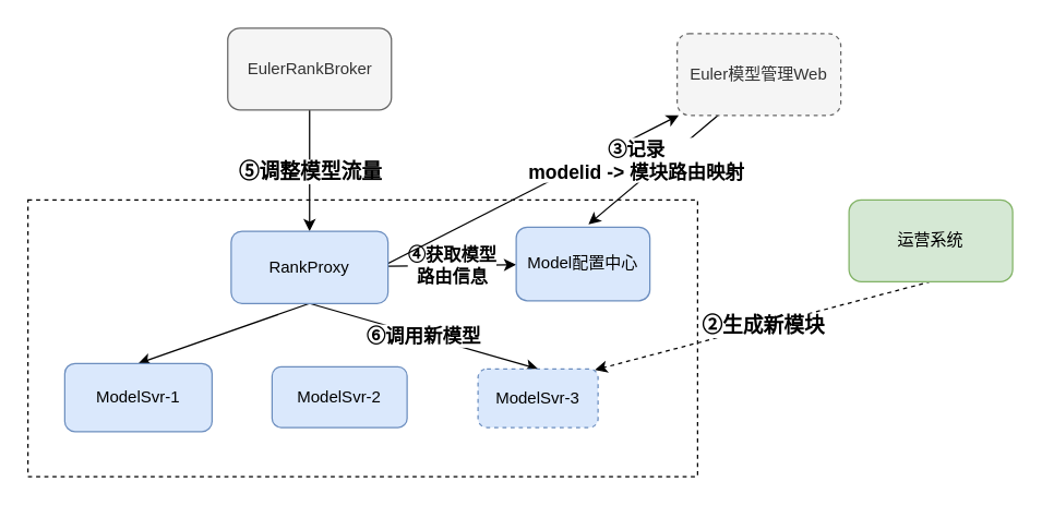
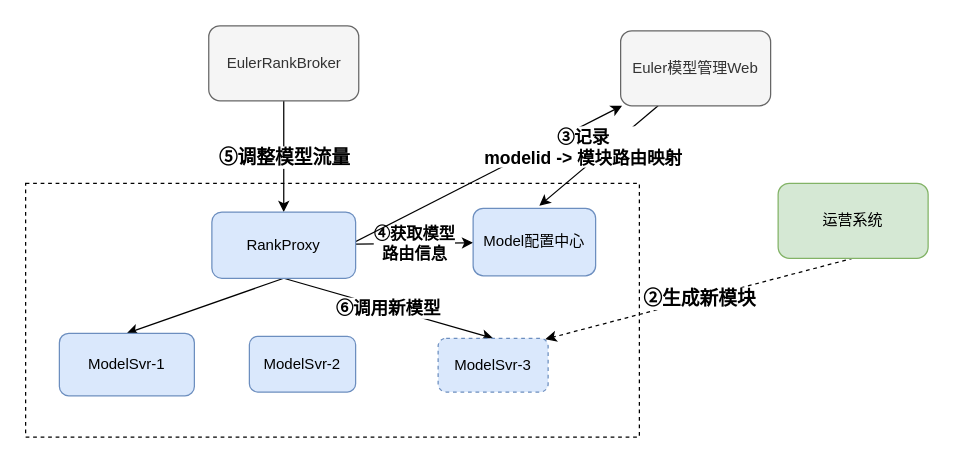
- <mxCell id="17" value="Euler模型管理Web" style="rounded=1;whiteSpace=wrap;html=1;fillColor=#f5f5f5;strokeColor=#666666;fontColor=#333333;dashed=1;" vertex="1" parent="1"><mxGeometry x="496" y="24" width="120" height="60" as="geometry" /></mxCell>
+ <mxCell id="17" value="Euler模型管理Web" style="rounded=1;whiteSpace=wrap;html=1;fillColor=#f5f5f5;strokeColor=#666666;fontColor=#333333;" vertex="1" parent="1"><mxGeometry x="496" y="24" width="120" height="60" as="geometry" /></mxCell>
- <mxCell id="11" value="ModelSvr-2" style="rounded=1;whiteSpace=wrap;html=1;fillColor=#dae8fc;strokeColor=#6c8ebf;" vertex="1" parent="1"><mxGeometry x="199" y="268.5" width="99" height="44.5" as="geometry" /></mxCell>
+ <mxCell id="11" value="ModelSvr-2" style="rounded=1;whiteSpace=wrap;html=1;fillColor=#dae8fc;strokeColor=#6c8ebf;" vertex="1" parent="1"><mxGeometry x="199" y="268.5" width="85" height="44.5" as="geometry" /></mxCell>
